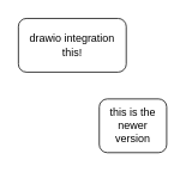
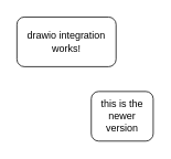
- <mxCell id="2" value="drawio integration this!" style="rounded=1;whiteSpace=wrap;html=1;" parent="1" vertex="1"><mxGeometry x="20" y="20" width="120" height="60" as="geometry" /></mxCell>
+ <mxCell id="2" value="drawio integration works!" style="rounded=1;whiteSpace=wrap;html=1;" parent="1" vertex="1"><mxGeometry x="20" y="20" width="120" height="60" as="geometry" /></mxCell>
